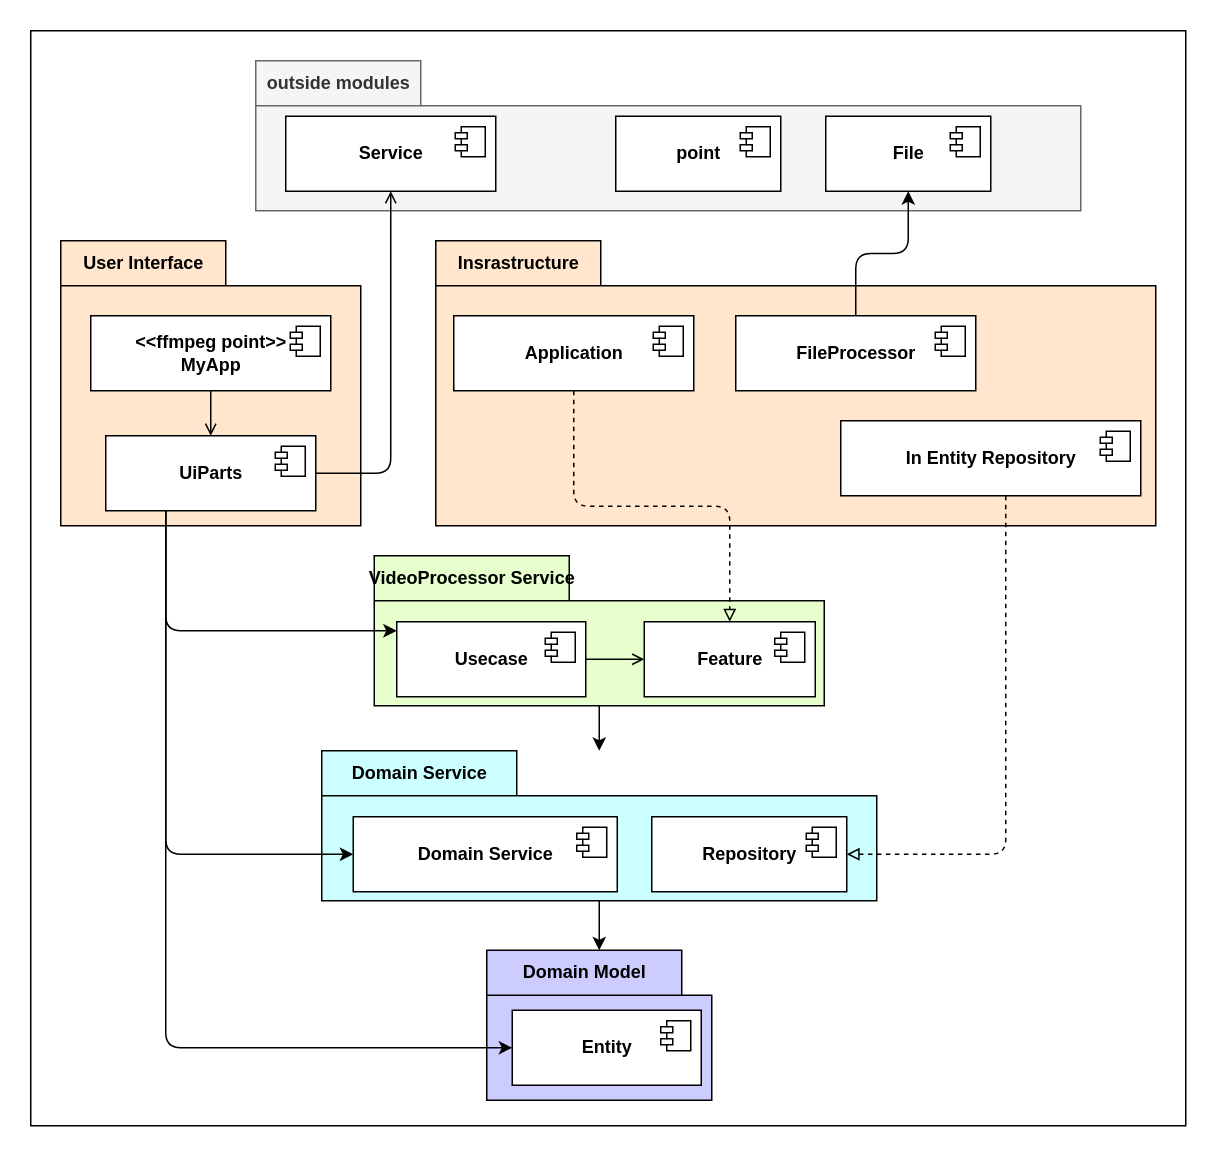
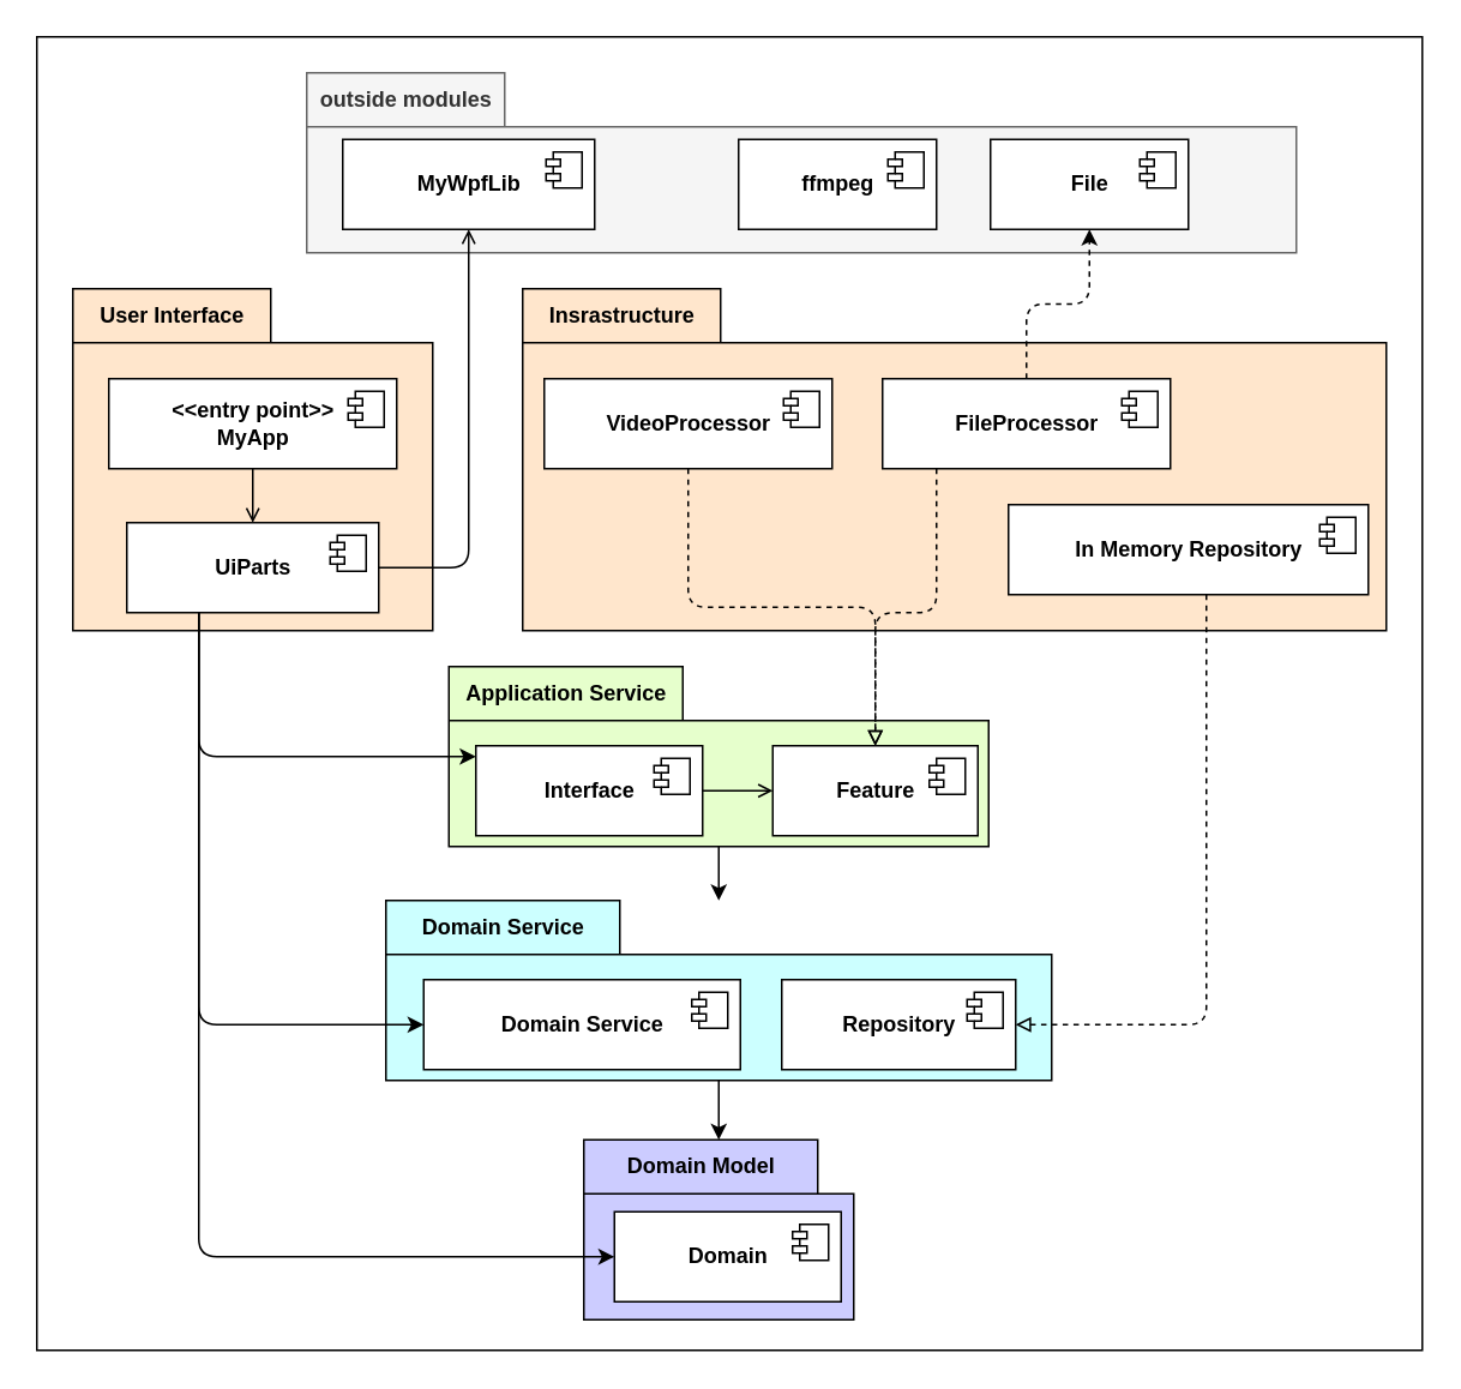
- <mxCell id="39" value="&lt;b&gt;Service&lt;/b&gt;" style="html=1;dropTarget=0;" vertex="1" parent="37"><mxGeometry x="20" y="37" width="140" height="50" as="geometry" /></mxCell>
+ <mxCell id="39" value="&lt;b&gt;MyWpfLib&lt;/b&gt;" style="html=1;dropTarget=0;" vertex="1" parent="37"><mxGeometry x="20" y="37" width="140" height="50" as="geometry" /></mxCell>
- <mxCell id="41" value="&lt;b&gt;point&lt;/b&gt;" style="html=1;dropTarget=0;" vertex="1" parent="37"><mxGeometry x="240" y="37" width="110" height="50" as="geometry" /></mxCell>
+ <mxCell id="41" value="&lt;b&gt;ffmpeg&lt;/b&gt;" style="html=1;dropTarget=0;" vertex="1" parent="37"><mxGeometry x="240" y="37" width="110" height="50" as="geometry" /></mxCell>
- <mxCell id="46" style="edgeStyle=orthogonalEdgeStyle;html=1;" edge="1" parent="1" source="14" target="43"><mxGeometry relative="1" as="geometry" /></mxCell>
+ <mxCell id="46" style="edgeStyle=orthogonalEdgeStyle;html=1;dashed=1;" edge="1" parent="1" source="14" target="43"><mxGeometry relative="1" as="geometry" /></mxCell>
- <mxCell id="8" value="&lt;b&gt;&amp;lt;&amp;lt;ffmpeg point&amp;gt;&amp;gt;&lt;br&gt;MyApp&lt;br&gt;&lt;/b&gt;" style="html=1;dropTarget=0;" vertex="1" parent="3"><mxGeometry x="20" y="50" width="160" height="50" as="geometry" /></mxCell>
+ <mxCell id="8" value="&lt;b&gt;&amp;lt;&amp;lt;entry point&amp;gt;&amp;gt;&lt;br&gt;MyApp&lt;br&gt;&lt;/b&gt;" style="html=1;dropTarget=0;" vertex="1" parent="3"><mxGeometry x="20" y="50" width="160" height="50" as="geometry" /></mxCell>
- <mxCell id="12" value="&lt;b&gt;Application&lt;/b&gt;" style="html=1;dropTarget=0;" vertex="1" parent="10"><mxGeometry x="12" y="50" width="160" height="50" as="geometry" /></mxCell>
+ <mxCell id="12" value="&lt;b&gt;VideoProcessor&lt;/b&gt;" style="html=1;dropTarget=0;" vertex="1" parent="10"><mxGeometry x="12" y="50" width="160" height="50" as="geometry" /></mxCell>
- <mxCell id="16" value="&lt;b&gt;In Entity Repository&lt;/b&gt;" style="html=1;dropTarget=0;" vertex="1" parent="10"><mxGeometry x="270" y="120" width="200" height="50" as="geometry" /></mxCell>
+ <mxCell id="16" value="&lt;b&gt;In Memory Repository&lt;/b&gt;" style="html=1;dropTarget=0;" vertex="1" parent="10"><mxGeometry x="270" y="120" width="200" height="50" as="geometry" /></mxCell>
+ <mxCell id="49" style="edgeStyle=orthogonalEdgeStyle;html=1;endArrow=block;endFill=0;dashed=1;" edge="1" parent="1" source="14" target="24"><mxGeometry relative="1" as="geometry"><Array as="points"><mxPoint x="520" y="340" /><mxPoint x="486" y="340" /></Array></mxGeometry></mxCell>
- <mxCell id="19" value="VideoProcessor Service" style="shape=folder;fontStyle=1;tabWidth=130;tabHeight=30;tabPosition=left;html=1;boundedLbl=1;labelInHeader=1;container=1;collapsible=0;fillColor=#E6FFCC;" vertex="1" parent="1"><mxGeometry x="249" y="370" width="300" height="100" as="geometry" /></mxCell>
+ <mxCell id="19" value="Application Service" style="shape=folder;fontStyle=1;tabWidth=130;tabHeight=30;tabPosition=left;html=1;boundedLbl=1;labelInHeader=1;container=1;collapsible=0;fillColor=#E6FFCC;" vertex="1" parent="1"><mxGeometry x="249" y="370" width="300" height="100" as="geometry" /></mxCell>
- <mxCell id="22" value="&lt;b&gt;Usecase&lt;/b&gt;" style="html=1;dropTarget=0;" vertex="1" parent="19"><mxGeometry x="15" y="44" width="126" height="50" as="geometry" /></mxCell>
+ <mxCell id="22" value="&lt;b&gt;Interface&lt;/b&gt;" style="html=1;dropTarget=0;" vertex="1" parent="19"><mxGeometry x="15" y="44" width="126" height="50" as="geometry" /></mxCell>
- <mxCell id="35" value="&lt;b&gt;Entity&lt;/b&gt;" style="html=1;dropTarget=0;" vertex="1" parent="33"><mxGeometry x="17" y="40" width="126" height="50" as="geometry" /></mxCell>
+ <mxCell id="35" value="&lt;b&gt;Domain&lt;/b&gt;" style="html=1;dropTarget=0;" vertex="1" parent="33"><mxGeometry x="17" y="40" width="126" height="50" as="geometry" /></mxCell>
